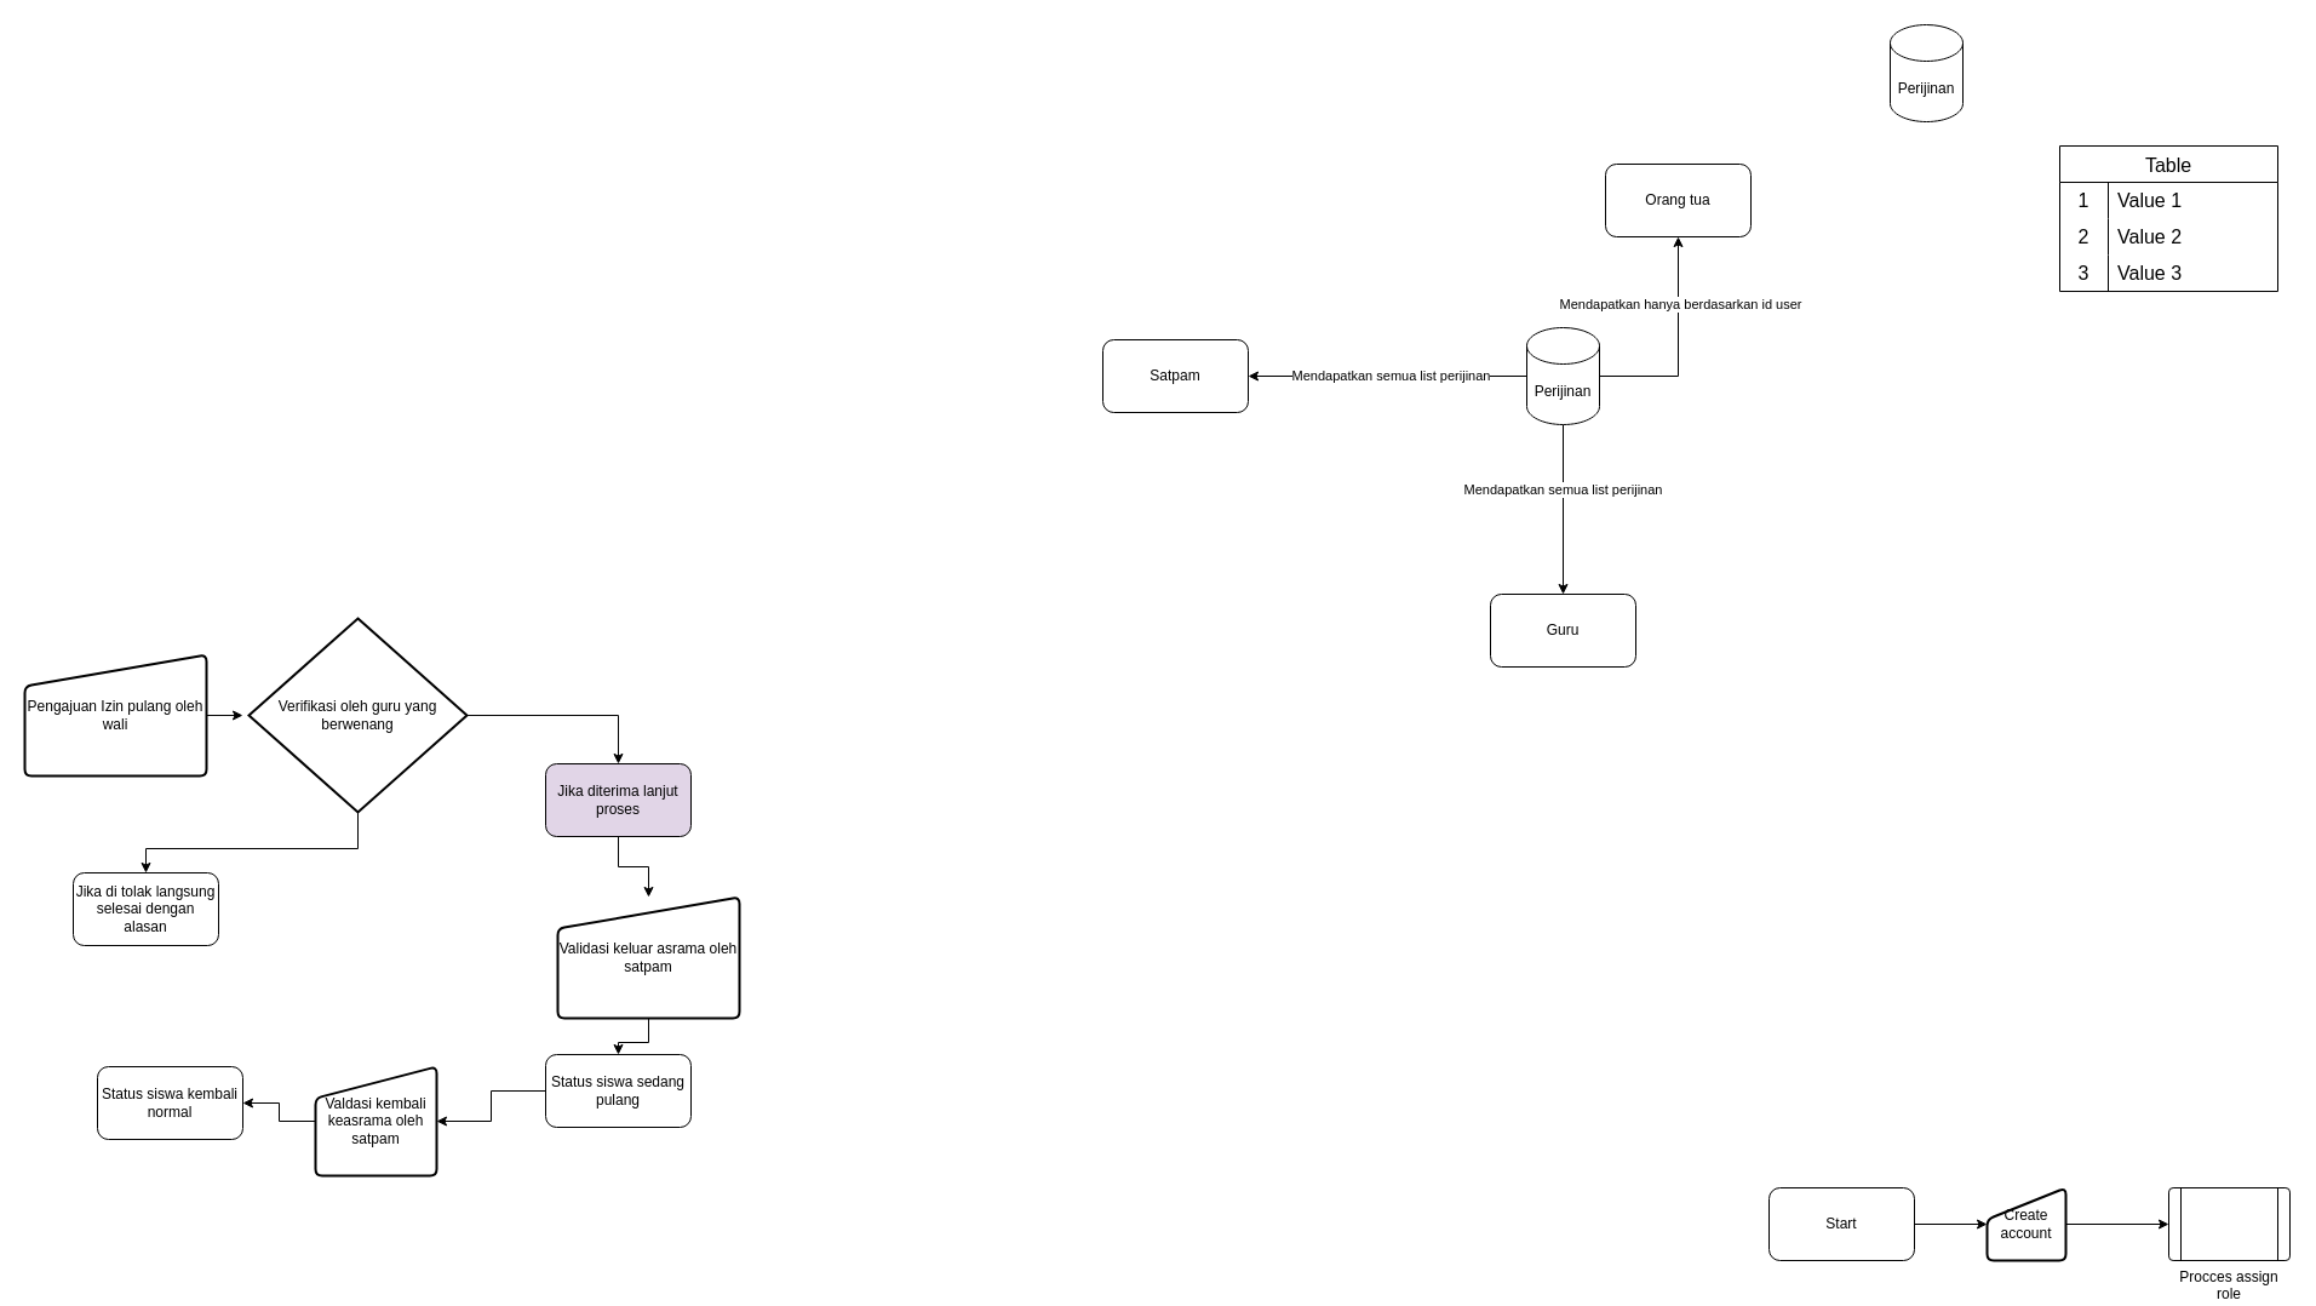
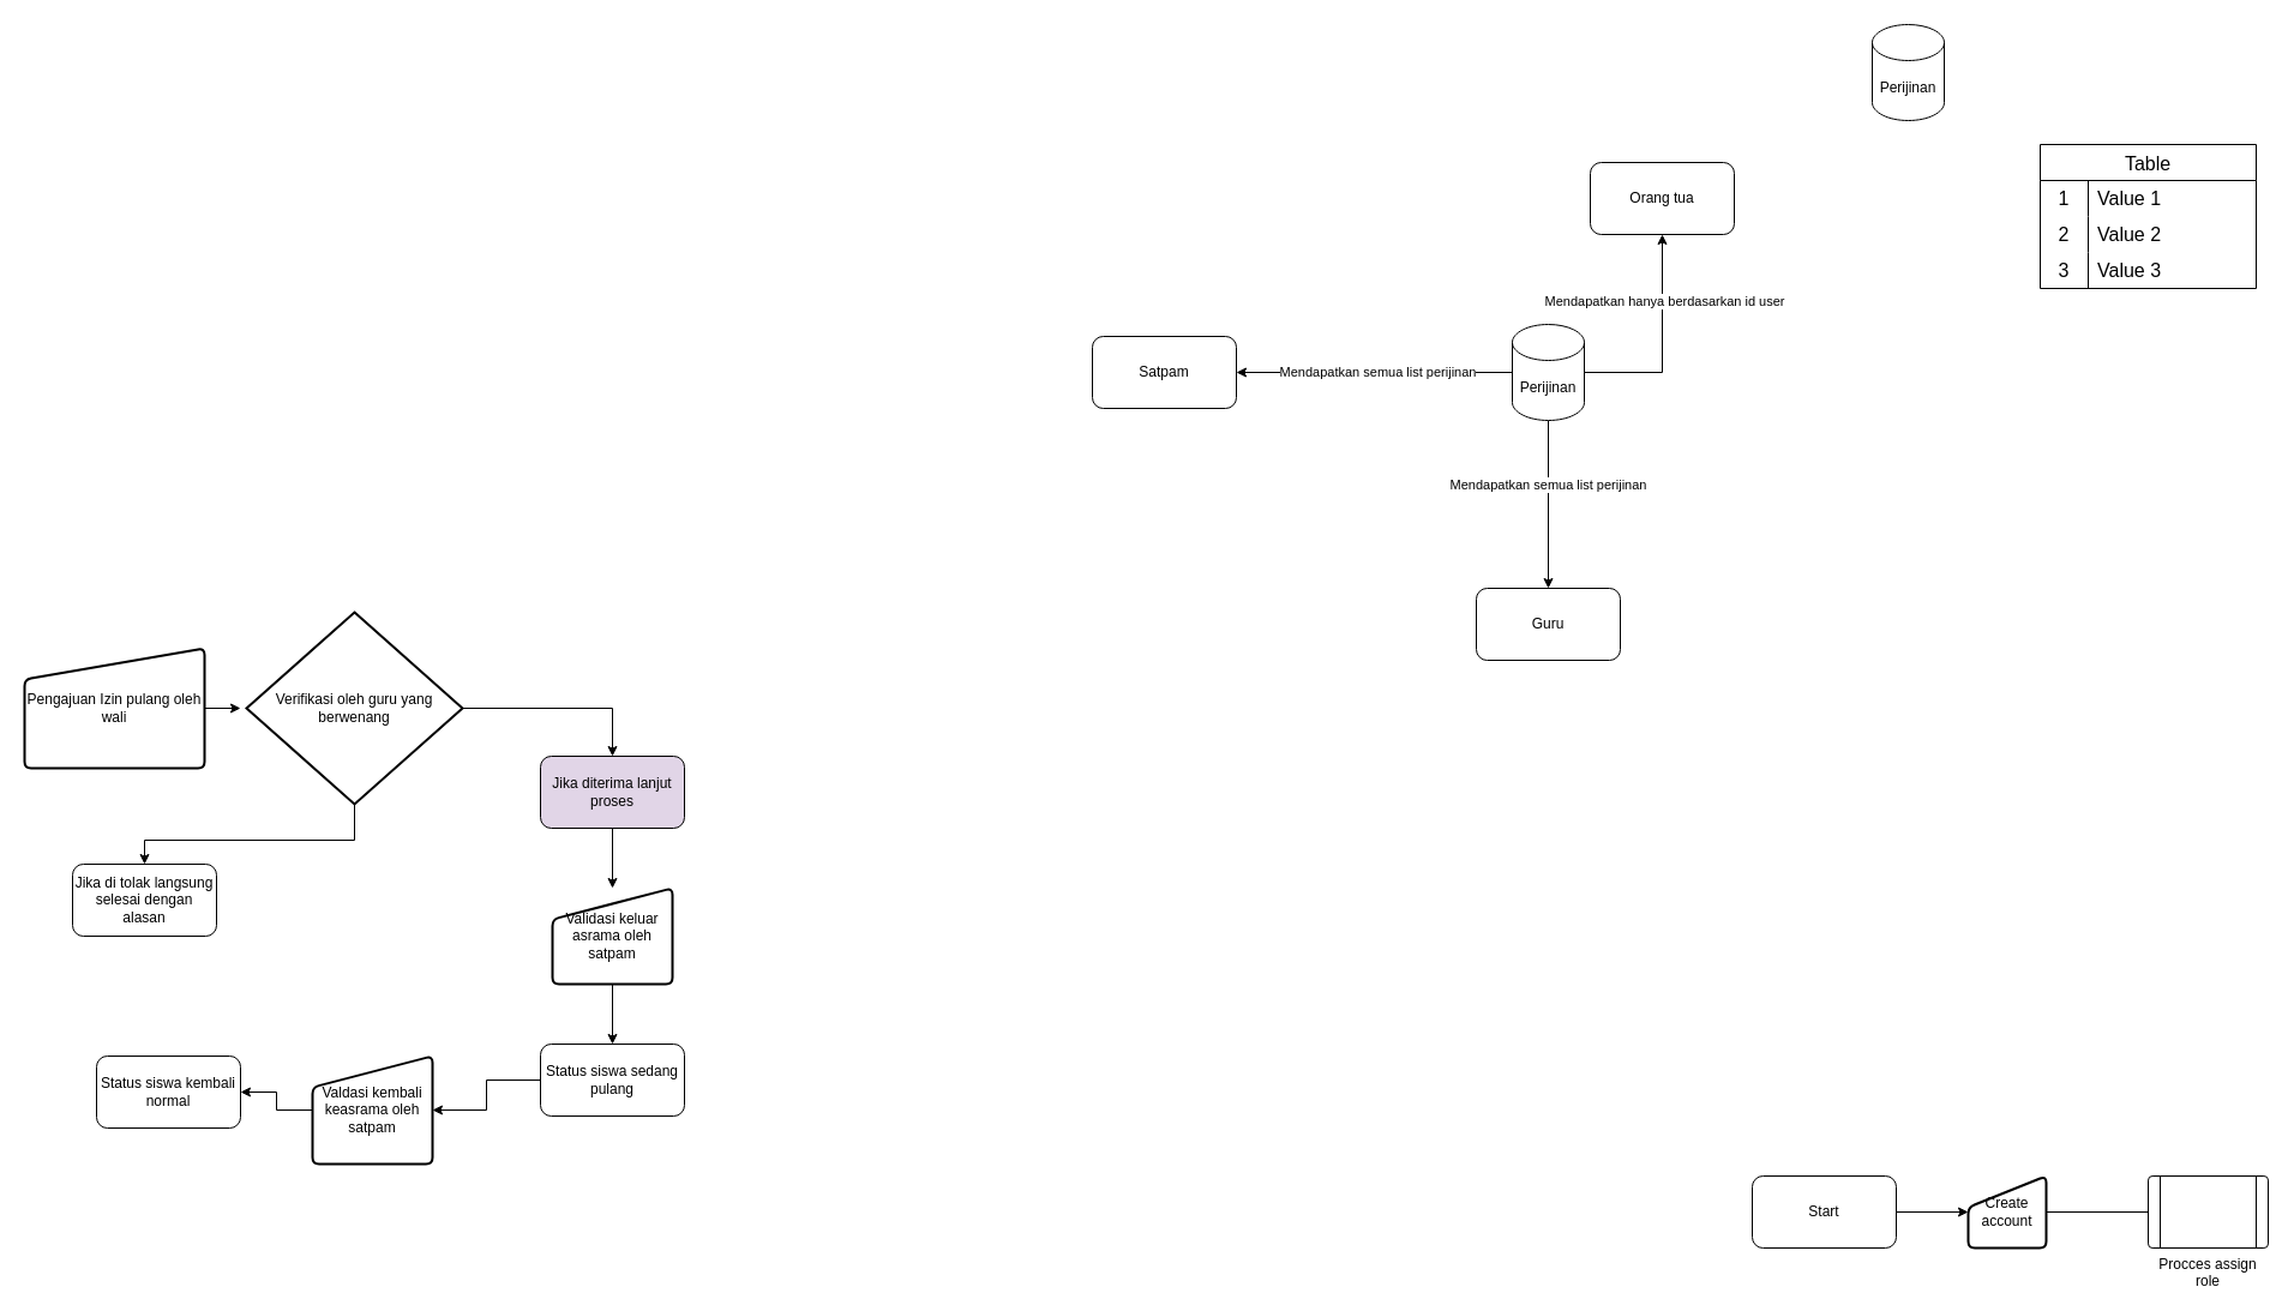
- <mxCell id="11" value="Validasi keluar asrama oleh satpam" style="html=1;strokeWidth=2;shape=manualInput;whiteSpace=wrap;rounded=1;size=26;arcSize=11;" parent="1" vertex="1"><mxGeometry x="460" y="740" width="150" height="100" as="geometry" /></mxCell>
+ <mxCell id="11" value="Validasi keluar asrama oleh satpam" style="html=1;strokeWidth=2;shape=manualInput;whiteSpace=wrap;rounded=1;size=26;arcSize=11;" parent="1" vertex="1"><mxGeometry x="460" y="740" width="100" height="80" as="geometry" /></mxCell>
- <mxCell id="19" style="edgeStyle=orthogonalEdgeStyle;rounded=0;orthogonalLoop=1;jettySize=auto;html=1;" parent="1" source="20" target="21" edge="1"><mxGeometry relative="1" as="geometry" /></mxCell>
+ <mxCell id="19" style="edgeStyle=orthogonalEdgeStyle;rounded=0;orthogonalLoop=1;jettySize=auto;html=1;endArrow=none;" parent="1" source="20" target="21" edge="1"><mxGeometry relative="1" as="geometry" /></mxCell>
